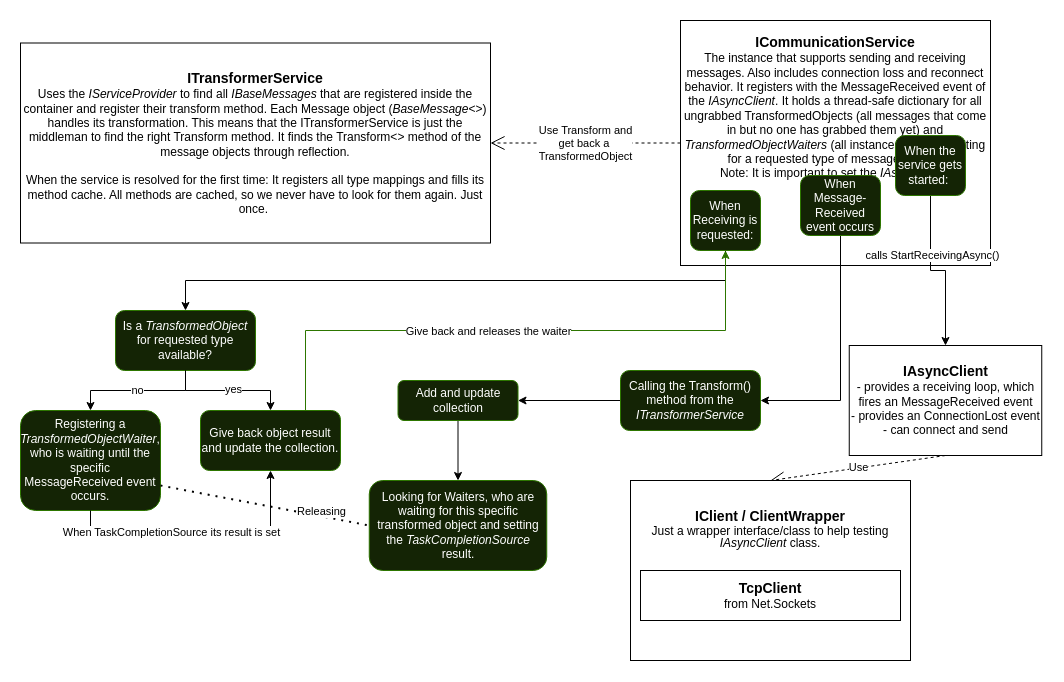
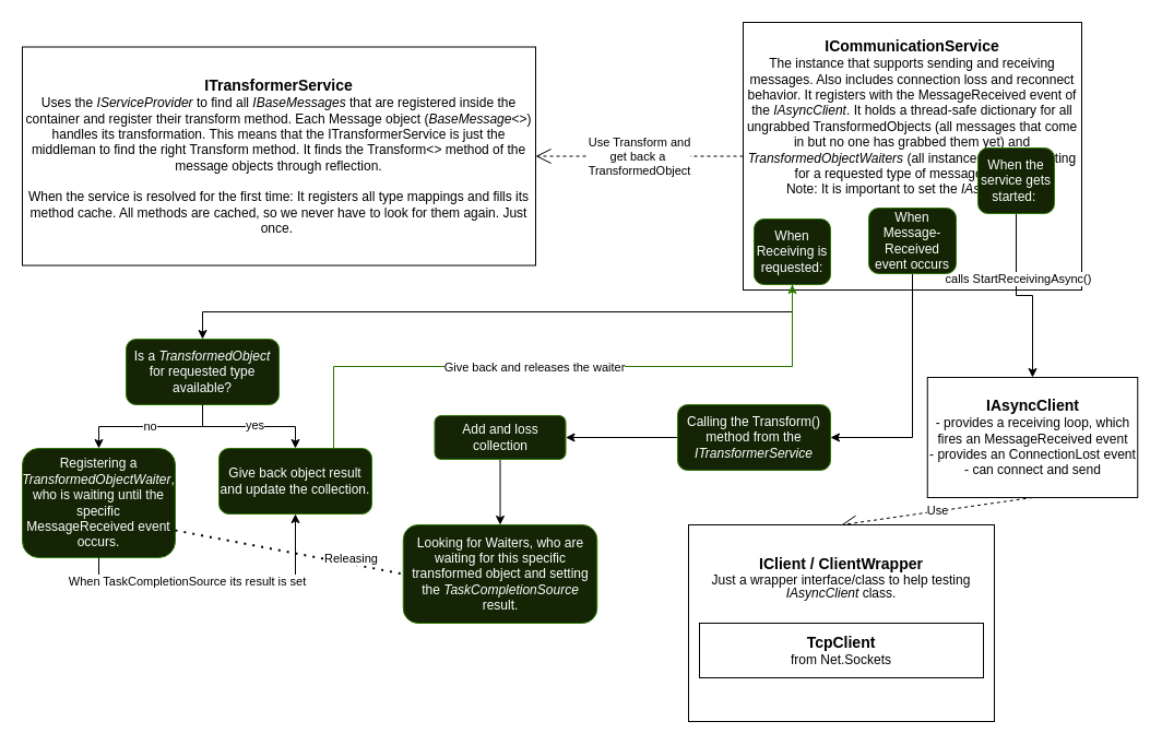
- <mxCell id="18" value="When Message-Received event occurs" style="rounded=1;whiteSpace=wrap;html=1;fillColor=#142405;fontColor=#ffffff;strokeColor=#2D7600;" parent="1" vertex="1"><mxGeometry x="800" y="175" width="80" height="60" as="geometry" /></mxCell>
+ <mxCell id="18" value="When Message-Received event occurs" style="rounded=1;whiteSpace=wrap;html=1;fillColor=#142405;fontColor=#ffffff;strokeColor=#2D7600;" parent="1" vertex="1"><mxGeometry x="795" y="190" width="80" height="60" as="geometry" /></mxCell>
- <mxCell id="14" value="When Receiving is requested:" style="rounded=1;whiteSpace=wrap;html=1;fillColor=#142405;fontColor=#ffffff;strokeColor=#2D7600;" parent="1" vertex="1"><mxGeometry x="690" y="190" width="70" height="60" as="geometry" /></mxCell>
+ <mxCell id="14" value="When Receiving is requested:" style="rounded=1;whiteSpace=wrap;html=1;fillColor=#142405;fontColor=#ffffff;strokeColor=#2D7600;" parent="1" vertex="1"><mxGeometry x="690" y="200" width="70" height="60" as="geometry" /></mxCell>
- <mxCell id="22" value="Add and update collection" style="rounded=1;whiteSpace=wrap;html=1;fillColor=#142405;fontColor=#ffffff;strokeColor=#2D7600;" parent="1" vertex="1"><mxGeometry x="397.5" y="380" width="120" height="40" as="geometry" /></mxCell>
+ <mxCell id="22" value="Add and loss collection" style="rounded=1;whiteSpace=wrap;html=1;fillColor=#142405;fontColor=#ffffff;strokeColor=#2D7600;" parent="1" vertex="1"><mxGeometry x="397.5" y="380" width="120" height="40" as="geometry" /></mxCell>
